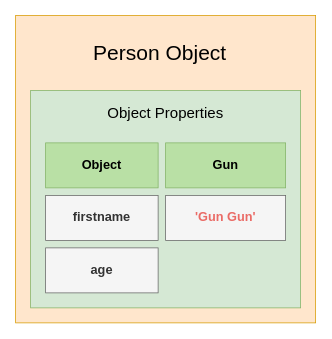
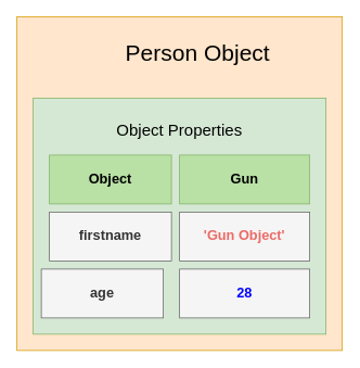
- <mxCell id="11" value="&lt;font style=&quot;font-size: 28px&quot;&gt;Person Object&lt;/font&gt;" style="text;html=1;strokeColor=none;fillColor=none;align=center;verticalAlign=middle;whiteSpace=wrap;rounded=0;fontSize=17;" vertex="1" parent="1"><mxGeometry x="100" y="60" width="225" height="20" as="geometry" /></mxCell>
+ <mxCell id="11" value="&lt;font style=&quot;font-size: 28px&quot;&gt;Person Object&lt;/font&gt;" style="text;html=1;strokeColor=none;fillColor=none;align=center;verticalAlign=middle;whiteSpace=wrap;rounded=0;fontSize=17;" vertex="1" parent="1"><mxGeometry x="130" y="55" width="225" height="20" as="geometry" /></mxCell>
- <mxCell id="10" value="&lt;font style=&quot;font-size: 20px&quot;&gt;Object Properties&lt;/font&gt;" style="text;html=1;strokeColor=none;fillColor=none;align=center;verticalAlign=middle;whiteSpace=wrap;rounded=0;fontSize=17;" vertex="1" parent="1"><mxGeometry x="135" y="140" width="170" height="20" as="geometry" /></mxCell>
+ <mxCell id="10" value="&lt;font style=&quot;font-size: 20px&quot;&gt;Object Properties&lt;/font&gt;" style="text;html=1;strokeColor=none;fillColor=none;align=center;verticalAlign=middle;whiteSpace=wrap;rounded=0;fontSize=17;" vertex="1" parent="1"><mxGeometry x="135" y="150" width="170" height="20" as="geometry" /></mxCell>
- <mxCell id="7" value="&lt;font color=&quot;#EA6B66&quot;&gt;'Gun Gun'&lt;/font&gt;" style="rounded=0;whiteSpace=wrap;html=1;fillColor=#f5f5f5;strokeColor=#666666;fontColor=#333333;fontSize=17;fontStyle=1" vertex="1" parent="1"><mxGeometry x="220" y="260" width="160" height="60" as="geometry" /></mxCell>
+ <mxCell id="7" value="&lt;font color=&quot;#EA6B66&quot;&gt;'Gun Object'&lt;/font&gt;" style="rounded=0;whiteSpace=wrap;html=1;fillColor=#f5f5f5;strokeColor=#666666;fontColor=#333333;fontSize=17;fontStyle=1" vertex="1" parent="1"><mxGeometry x="220" y="260" width="160" height="60" as="geometry" /></mxCell>
- <mxCell id="8" value="age" style="rounded=0;whiteSpace=wrap;html=1;fillColor=#f5f5f5;strokeColor=#666666;fontColor=#333333;fontSize=17;fontStyle=1" vertex="1" parent="1"><mxGeometry x="60" y="330" width="150" height="60" as="geometry" /></mxCell>
+ <mxCell id="8" value="age" style="rounded=0;whiteSpace=wrap;html=1;fillColor=#f5f5f5;strokeColor=#666666;fontColor=#333333;fontSize=17;fontStyle=1" vertex="1" parent="1"><mxGeometry x="50" y="330" width="150" height="60" as="geometry" /></mxCell>
+ <mxCell id="9" value="&lt;font color=&quot;#0000FF&quot;&gt;28&lt;/font&gt;" style="rounded=0;whiteSpace=wrap;html=1;fillColor=#f5f5f5;strokeColor=#666666;fontColor=#333333;fontSize=17;fontStyle=1" vertex="1" parent="1"><mxGeometry x="220" y="330" width="160" height="60" as="geometry" /></mxCell>
